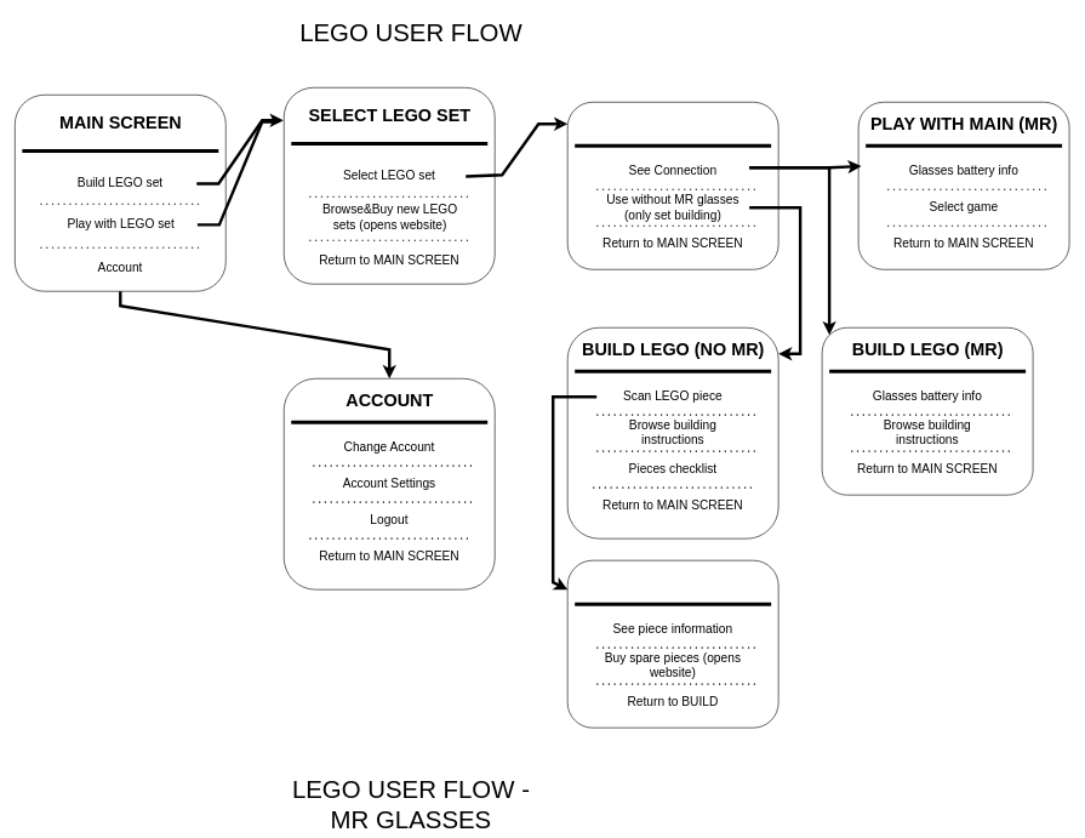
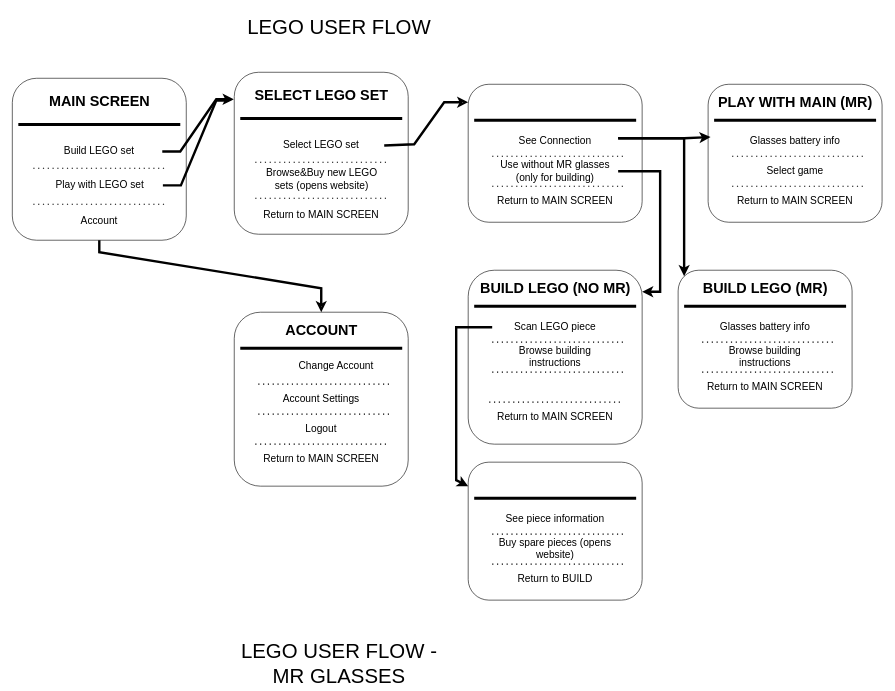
- <mxCell id="30" value="&lt;font style=&quot;font-size: 17px;&quot;&gt;&lt;font&gt;Use without MR glasses (only set building)&lt;/font&gt;&lt;font&gt;&lt;br&gt;&lt;/font&gt;&lt;/font&gt;" style="text;html=1;align=center;verticalAlign=middle;whiteSpace=wrap;rounded=0;" vertex="1" parent="25"><mxGeometry x="40" y="130" width="210" height="30" as="geometry" /></mxCell>
+ <mxCell id="30" value="&lt;font style=&quot;font-size: 17px;&quot;&gt;&lt;font&gt;Use without MR glasses (only for building)&lt;/font&gt;&lt;font&gt;&lt;br&gt;&lt;/font&gt;&lt;/font&gt;" style="text;html=1;align=center;verticalAlign=middle;whiteSpace=wrap;rounded=0;" vertex="1" parent="25"><mxGeometry x="40" y="130" width="210" height="30" as="geometry" /></mxCell>
- <mxCell id="8" value="&lt;div&gt;&lt;font style=&quot;font-size: 17px;&quot;&gt;Change Account&lt;/font&gt;&lt;/div&gt;" style="text;html=1;align=center;verticalAlign=middle;whiteSpace=wrap;rounded=0;" vertex="1" parent="4"><mxGeometry x="40" y="80" width="210" height="30" as="geometry" /></mxCell>
+ <mxCell id="8" value="&lt;div&gt;&lt;font style=&quot;font-size: 17px;&quot;&gt;Change Account&lt;/font&gt;&lt;/div&gt;" style="text;html=1;align=center;verticalAlign=middle;whiteSpace=wrap;rounded=0;" vertex="1" parent="4"><mxGeometry x="65" y="75" width="210" height="30" as="geometry" /></mxCell>
- <mxCell id="42" value="&lt;font style=&quot;font-size: 17px;&quot;&gt;&lt;font&gt;Pieces checklist&lt;/font&gt;&lt;font&gt;&lt;br&gt;&lt;/font&gt;&lt;/font&gt;" style="text;html=1;align=center;verticalAlign=middle;whiteSpace=wrap;rounded=0;" vertex="1" parent="34"><mxGeometry x="40" y="180" width="210" height="30" as="geometry" /></mxCell>
